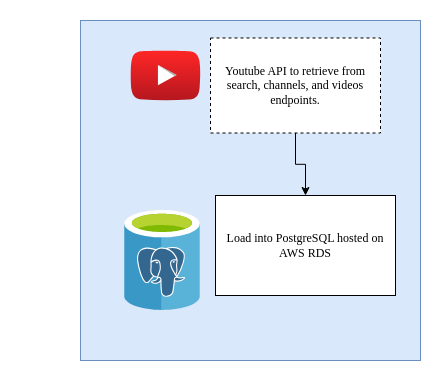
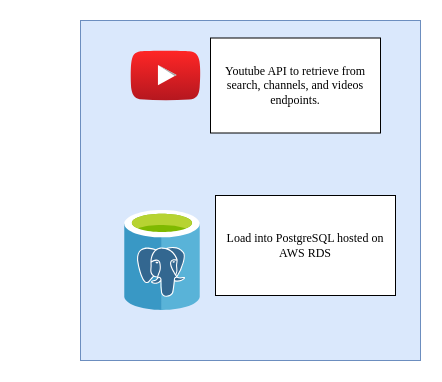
- <mxCell id="6" value="&lt;font face=&quot;Tahoma&quot;&gt;Youtube API to retrieve from search, channels, and videos endpoints. &lt;/font&gt;" style="rounded=0;whiteSpace=wrap;html=1;dashed=1;" parent="1" vertex="1"><mxGeometry x="210" y="37.5" width="170" height="95" as="geometry" /></mxCell>
+ <mxCell id="6" value="&lt;font face=&quot;Tahoma&quot;&gt;Youtube API to retrieve from search, channels, and videos endpoints. &lt;/font&gt;" style="rounded=0;whiteSpace=wrap;html=1;" parent="1" vertex="1"><mxGeometry x="210" y="37.5" width="170" height="95" as="geometry" /></mxCell>
- <mxCell id="5" style="edgeStyle=orthogonalEdgeStyle;rounded=0;orthogonalLoop=1;jettySize=auto;html=1;" parent="1" source="6" target="8" edge="1"><mxGeometry relative="1" as="geometry" /></mxCell>
